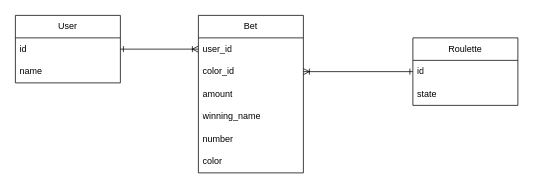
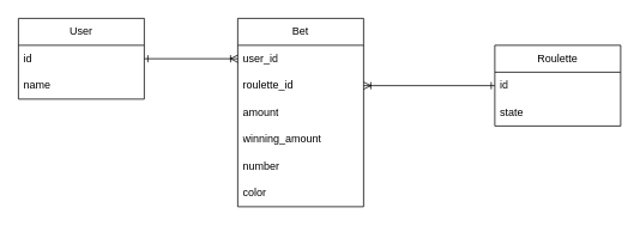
- <mxCell id="10" value="color_id" style="text;strokeColor=none;fillColor=none;align=left;verticalAlign=middle;spacingLeft=4;spacingRight=4;overflow=hidden;points=[[0,0.5],[1,0.5]];portConstraint=eastwest;rotatable=0;whiteSpace=wrap;html=1;" vertex="1" parent="8"><mxGeometry y="60" width="140" height="30" as="geometry" /></mxCell>
+ <mxCell id="10" value="roulette_id" style="text;strokeColor=none;fillColor=none;align=left;verticalAlign=middle;spacingLeft=4;spacingRight=4;overflow=hidden;points=[[0,0.5],[1,0.5]];portConstraint=eastwest;rotatable=0;whiteSpace=wrap;html=1;" vertex="1" parent="8"><mxGeometry y="60" width="140" height="30" as="geometry" /></mxCell>
- <mxCell id="12" value="&lt;div&gt;&lt;span style=&quot;background-color: transparent; color: light-dark(rgb(0, 0, 0), rgb(255, 255, 255));&quot;&gt;winning_name&lt;/span&gt;&lt;/div&gt;" style="text;strokeColor=none;fillColor=none;align=left;verticalAlign=middle;spacingLeft=4;spacingRight=4;overflow=hidden;points=[[0,0.5],[1,0.5]];portConstraint=eastwest;rotatable=0;whiteSpace=wrap;html=1;" vertex="1" parent="8"><mxGeometry y="120" width="140" height="30" as="geometry" /></mxCell>
+ <mxCell id="12" value="&lt;div&gt;&lt;span style=&quot;background-color: transparent; color: light-dark(rgb(0, 0, 0), rgb(255, 255, 255));&quot;&gt;winning_amount&lt;/span&gt;&lt;/div&gt;" style="text;strokeColor=none;fillColor=none;align=left;verticalAlign=middle;spacingLeft=4;spacingRight=4;overflow=hidden;points=[[0,0.5],[1,0.5]];portConstraint=eastwest;rotatable=0;whiteSpace=wrap;html=1;" vertex="1" parent="8"><mxGeometry y="120" width="140" height="30" as="geometry" /></mxCell>
